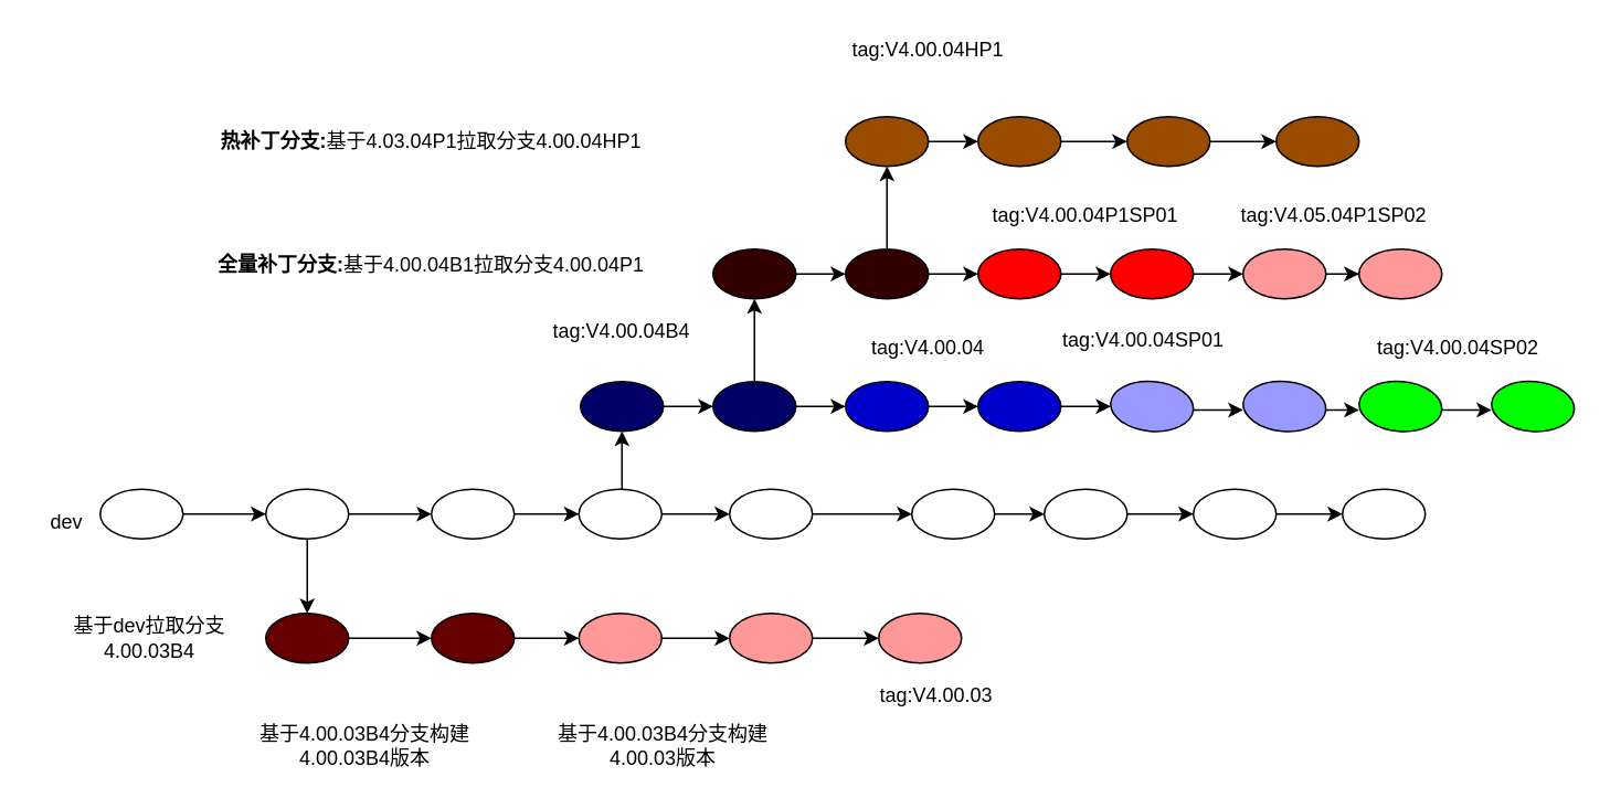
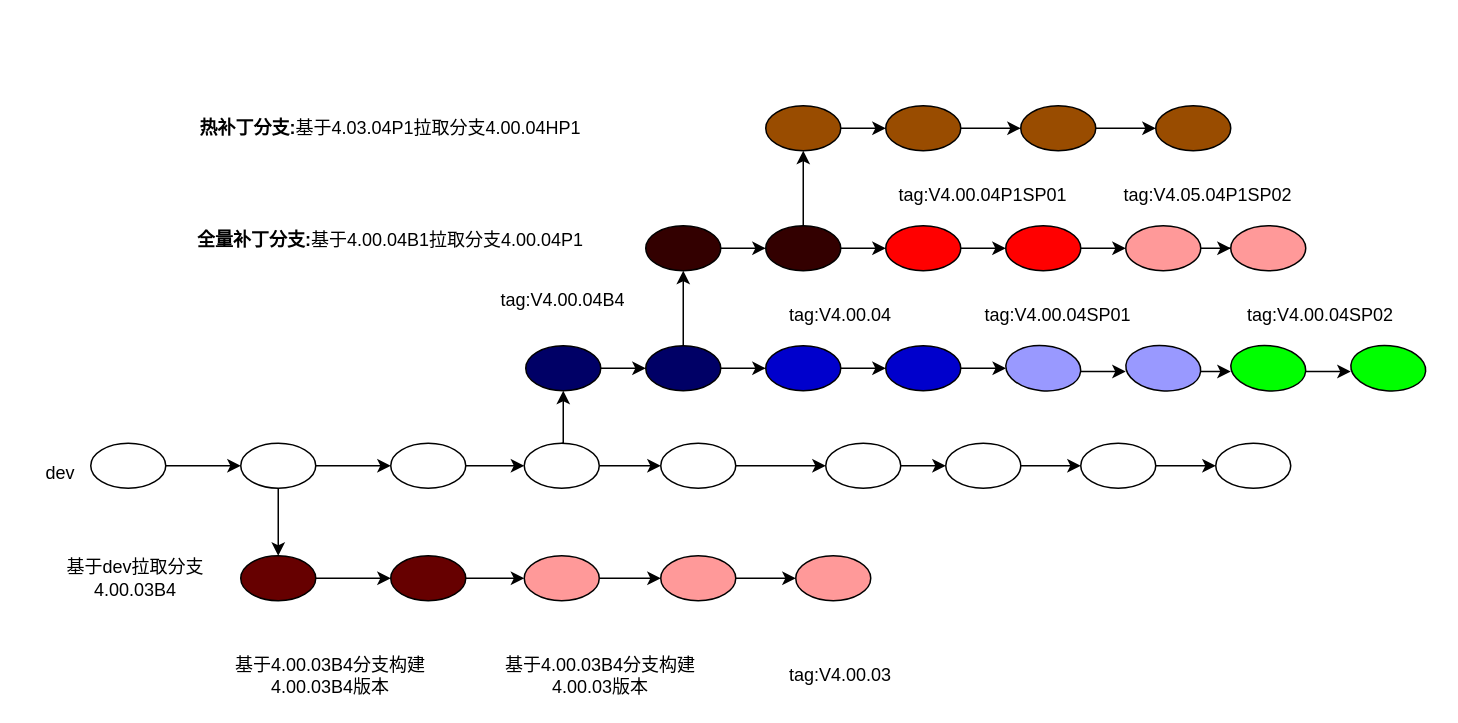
- <mxCell id="71" value="tag:V4.00.04HP1" style="text;html=1;strokeColor=none;fillColor=none;align=center;verticalAlign=middle;whiteSpace=wrap;rounded=0;" vertex="1" parent="1"><mxGeometry x="505" y="20" width="110" height="20" as="geometry" /></mxCell>
- <mxCell id="66" value="tag:V4.00.04SP01" style="text;html=1;strokeColor=none;fillColor=none;align=center;verticalAlign=middle;whiteSpace=wrap;rounded=0;" parent="1" vertex="1"><mxGeometry x="635" y="195" width="110" height="20" as="geometry" /></mxCell>
+ <mxCell id="66" value="tag:V4.00.04SP01" style="text;html=1;strokeColor=none;fillColor=none;align=center;verticalAlign=middle;whiteSpace=wrap;rounded=0;" parent="1" vertex="1"><mxGeometry x="650" y="200" width="110" height="20" as="geometry" /></mxCell>
- <mxCell id="69" value="tag:V4.00.03" style="text;html=1;strokeColor=none;fillColor=none;align=center;verticalAlign=middle;whiteSpace=wrap;rounded=0;" parent="1" vertex="1"><mxGeometry x="495" y="410" width="140" height="20" as="geometry" /></mxCell>
+ <mxCell id="69" value="tag:V4.00.03" style="text;html=1;strokeColor=none;fillColor=none;align=center;verticalAlign=middle;whiteSpace=wrap;rounded=0;" parent="1" vertex="1"><mxGeometry x="490" y="440" width="140" height="20" as="geometry" /></mxCell>
